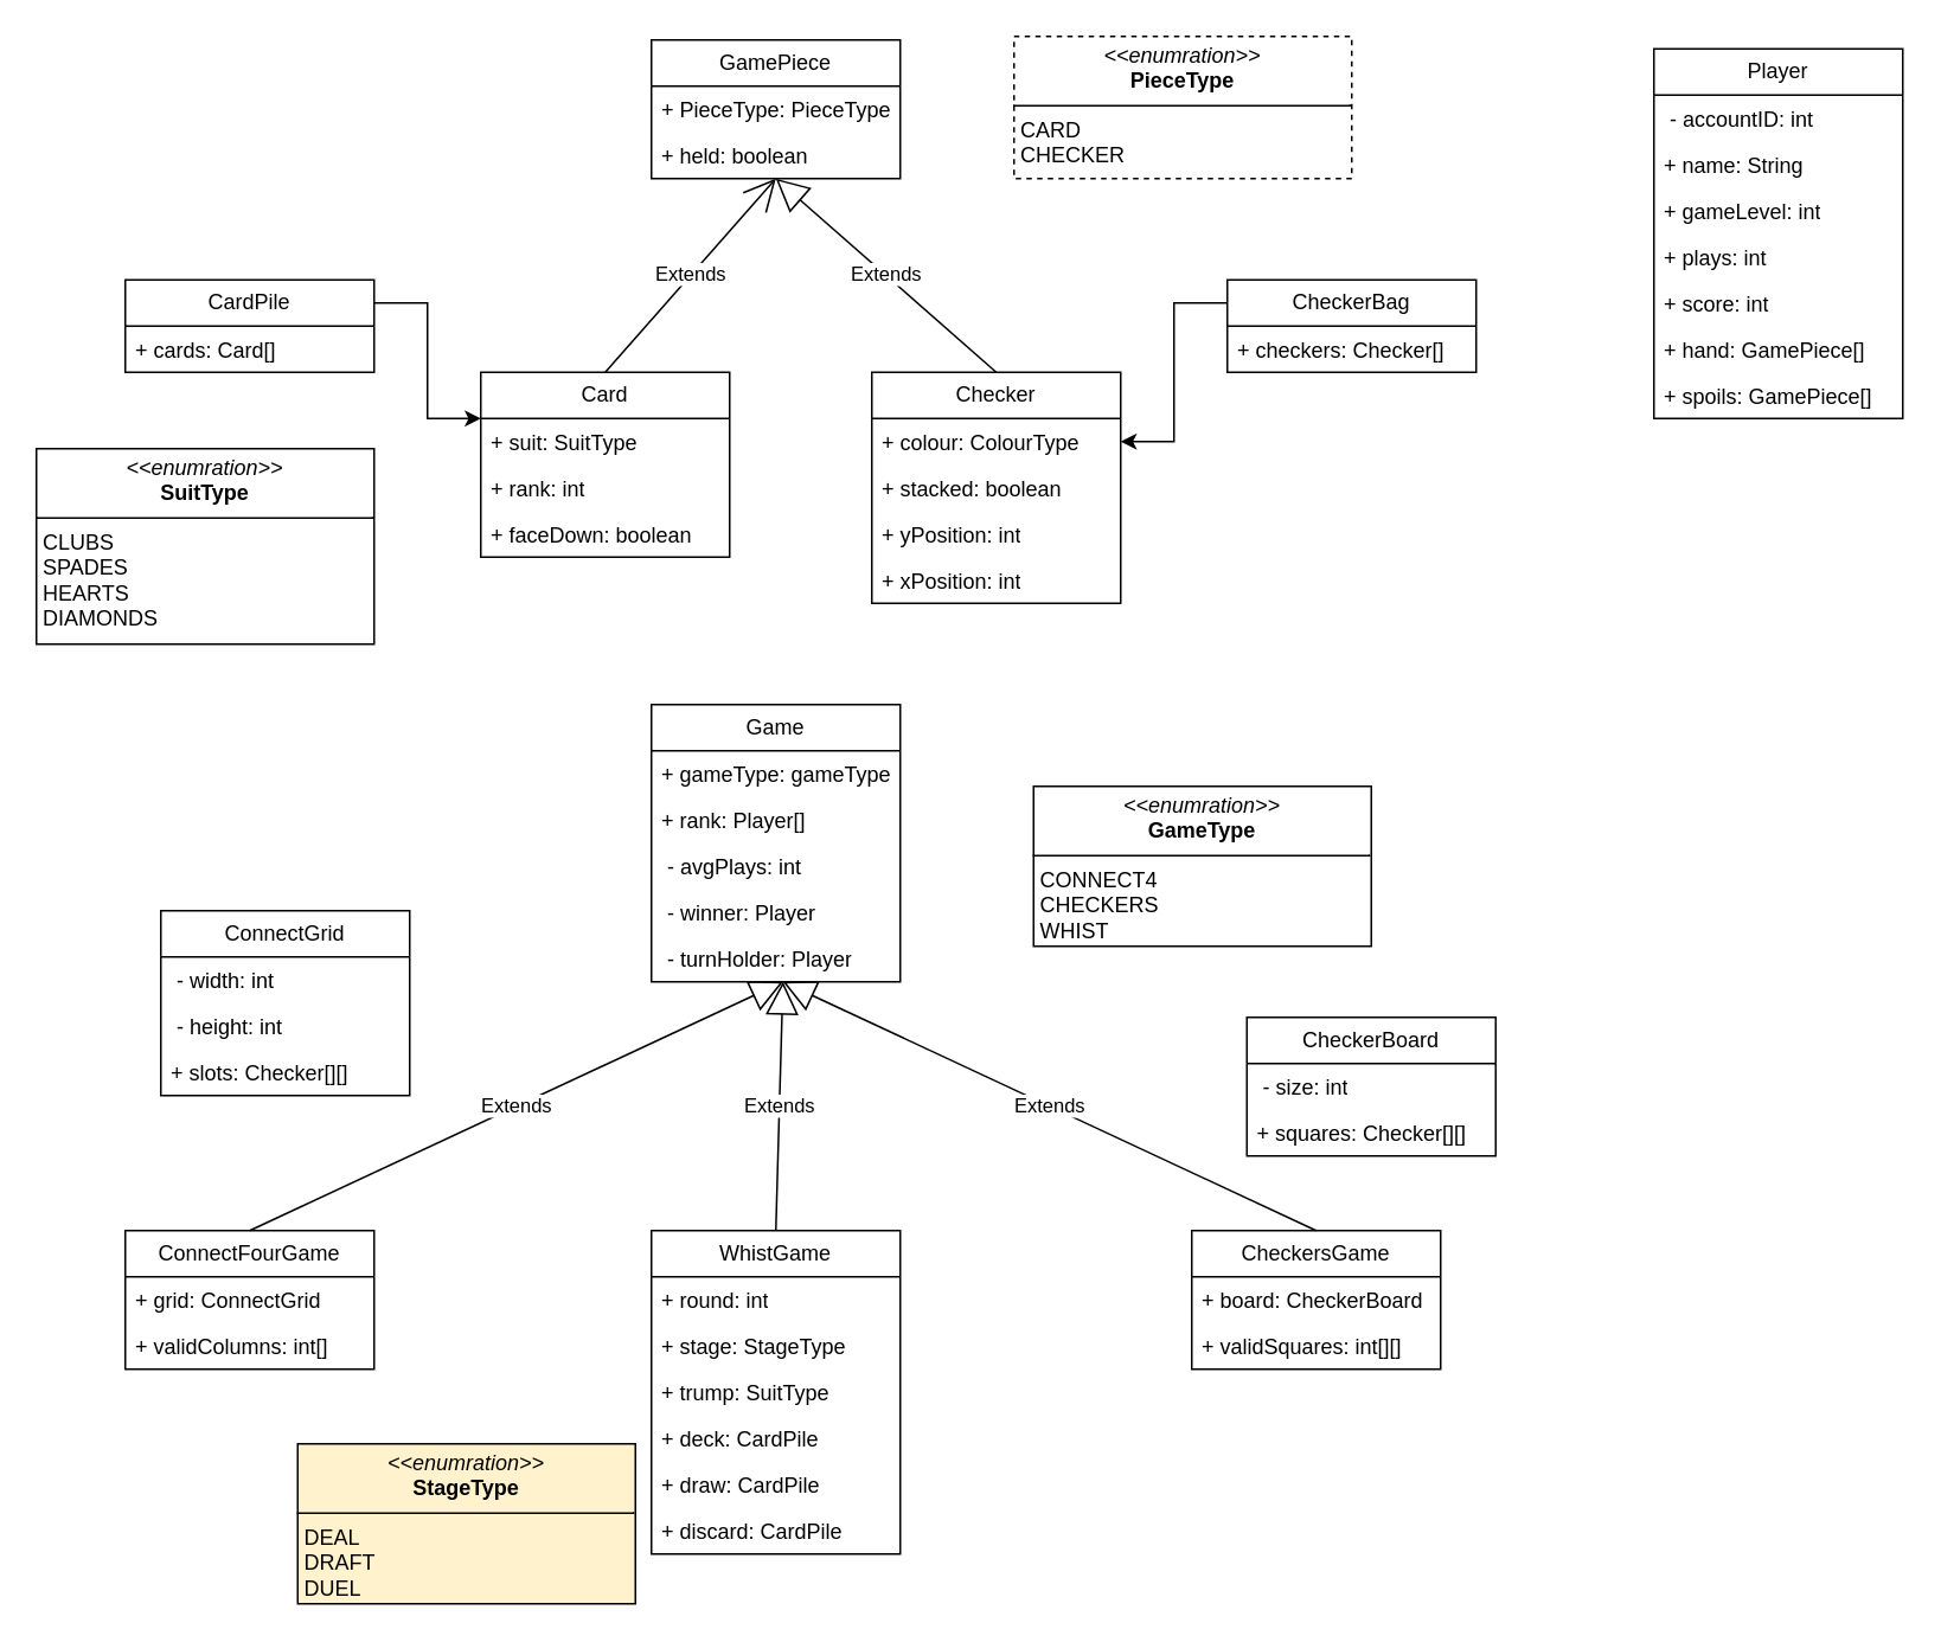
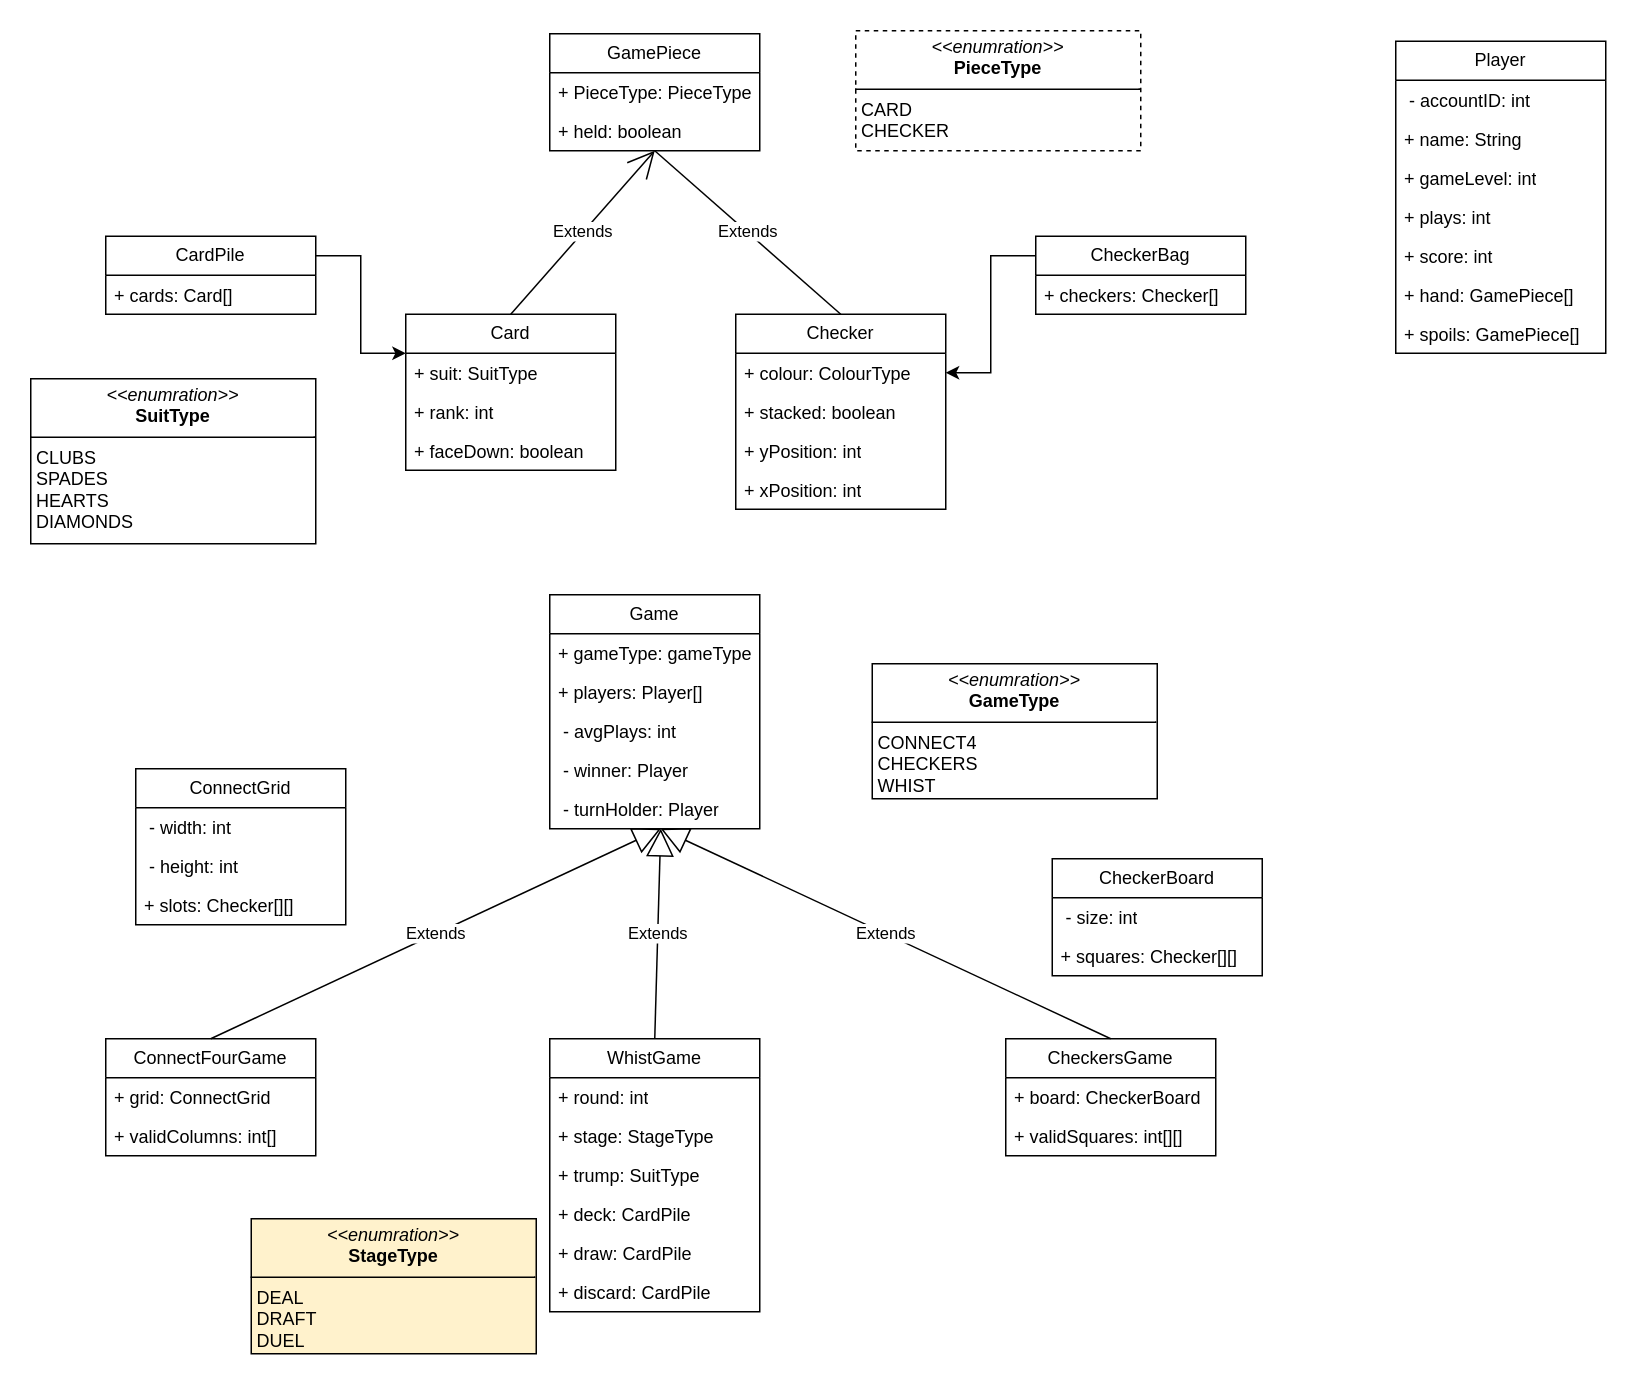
- <mxCell id="26" value="Extends" style="endArrow=block;endSize=16;endFill=0;html=1;rounded=0;entryX=0.5;entryY=1;entryDx=0;entryDy=0;exitX=0.5;exitY=0;exitDx=0;exitDy=0;" parent="1" source="21" target="4" edge="1"><mxGeometry width="160" relative="1" as="geometry"><mxPoint x="486" y="182" as="sourcePoint" /><mxPoint x="556" y="122" as="targetPoint" /></mxGeometry></mxCell>
+ <mxCell id="26" value="Extends" style="endArrow=none;endSize=16;endFill=0;html=1;rounded=0;entryX=0.5;entryY=1;entryDx=0;entryDy=0;exitX=0.5;exitY=0;exitDx=0;exitDy=0;" parent="1" source="21" target="4" edge="1"><mxGeometry width="160" relative="1" as="geometry"><mxPoint x="486" y="182" as="sourcePoint" /><mxPoint x="556" y="122" as="targetPoint" /></mxGeometry></mxCell>
- <mxCell id="17" value="+ rank: Player[]" style="text;strokeColor=none;fillColor=none;align=left;verticalAlign=top;spacingLeft=4;spacingRight=4;overflow=hidden;rotatable=0;points=[[0,0.5],[1,0.5]];portConstraint=eastwest;whiteSpace=wrap;html=1;" parent="15" vertex="1"><mxGeometry y="52" width="140" height="26" as="geometry" /></mxCell>
+ <mxCell id="17" value="+ players: Player[]" style="text;strokeColor=none;fillColor=none;align=left;verticalAlign=top;spacingLeft=4;spacingRight=4;overflow=hidden;rotatable=0;points=[[0,0.5],[1,0.5]];portConstraint=eastwest;whiteSpace=wrap;html=1;" parent="15" vertex="1"><mxGeometry y="52" width="140" height="26" as="geometry" /></mxCell>
